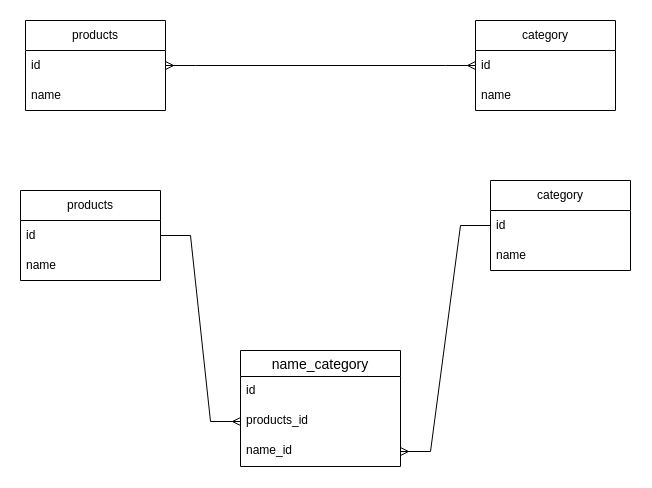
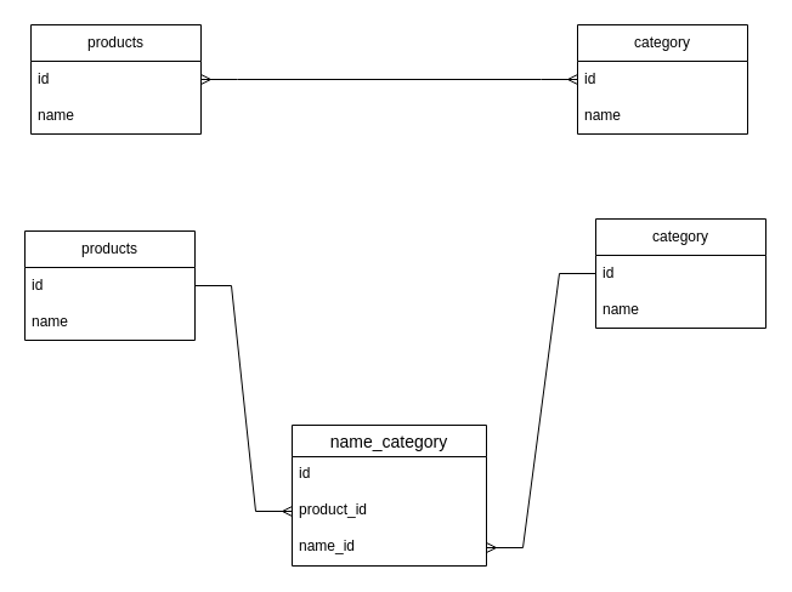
- <mxCell id="11" value="products_id" style="text;strokeColor=none;fillColor=none;spacingLeft=4;spacingRight=4;overflow=hidden;rotatable=0;points=[[0,0.5],[1,0.5]];portConstraint=eastwest;fontSize=12;whiteSpace=wrap;html=1;" vertex="1" parent="9"><mxGeometry y="56" width="160" height="30" as="geometry" /></mxCell>
+ <mxCell id="11" value="product_id" style="text;strokeColor=none;fillColor=none;spacingLeft=4;spacingRight=4;overflow=hidden;rotatable=0;points=[[0,0.5],[1,0.5]];portConstraint=eastwest;fontSize=12;whiteSpace=wrap;html=1;" vertex="1" parent="9"><mxGeometry y="56" width="160" height="30" as="geometry" /></mxCell>
